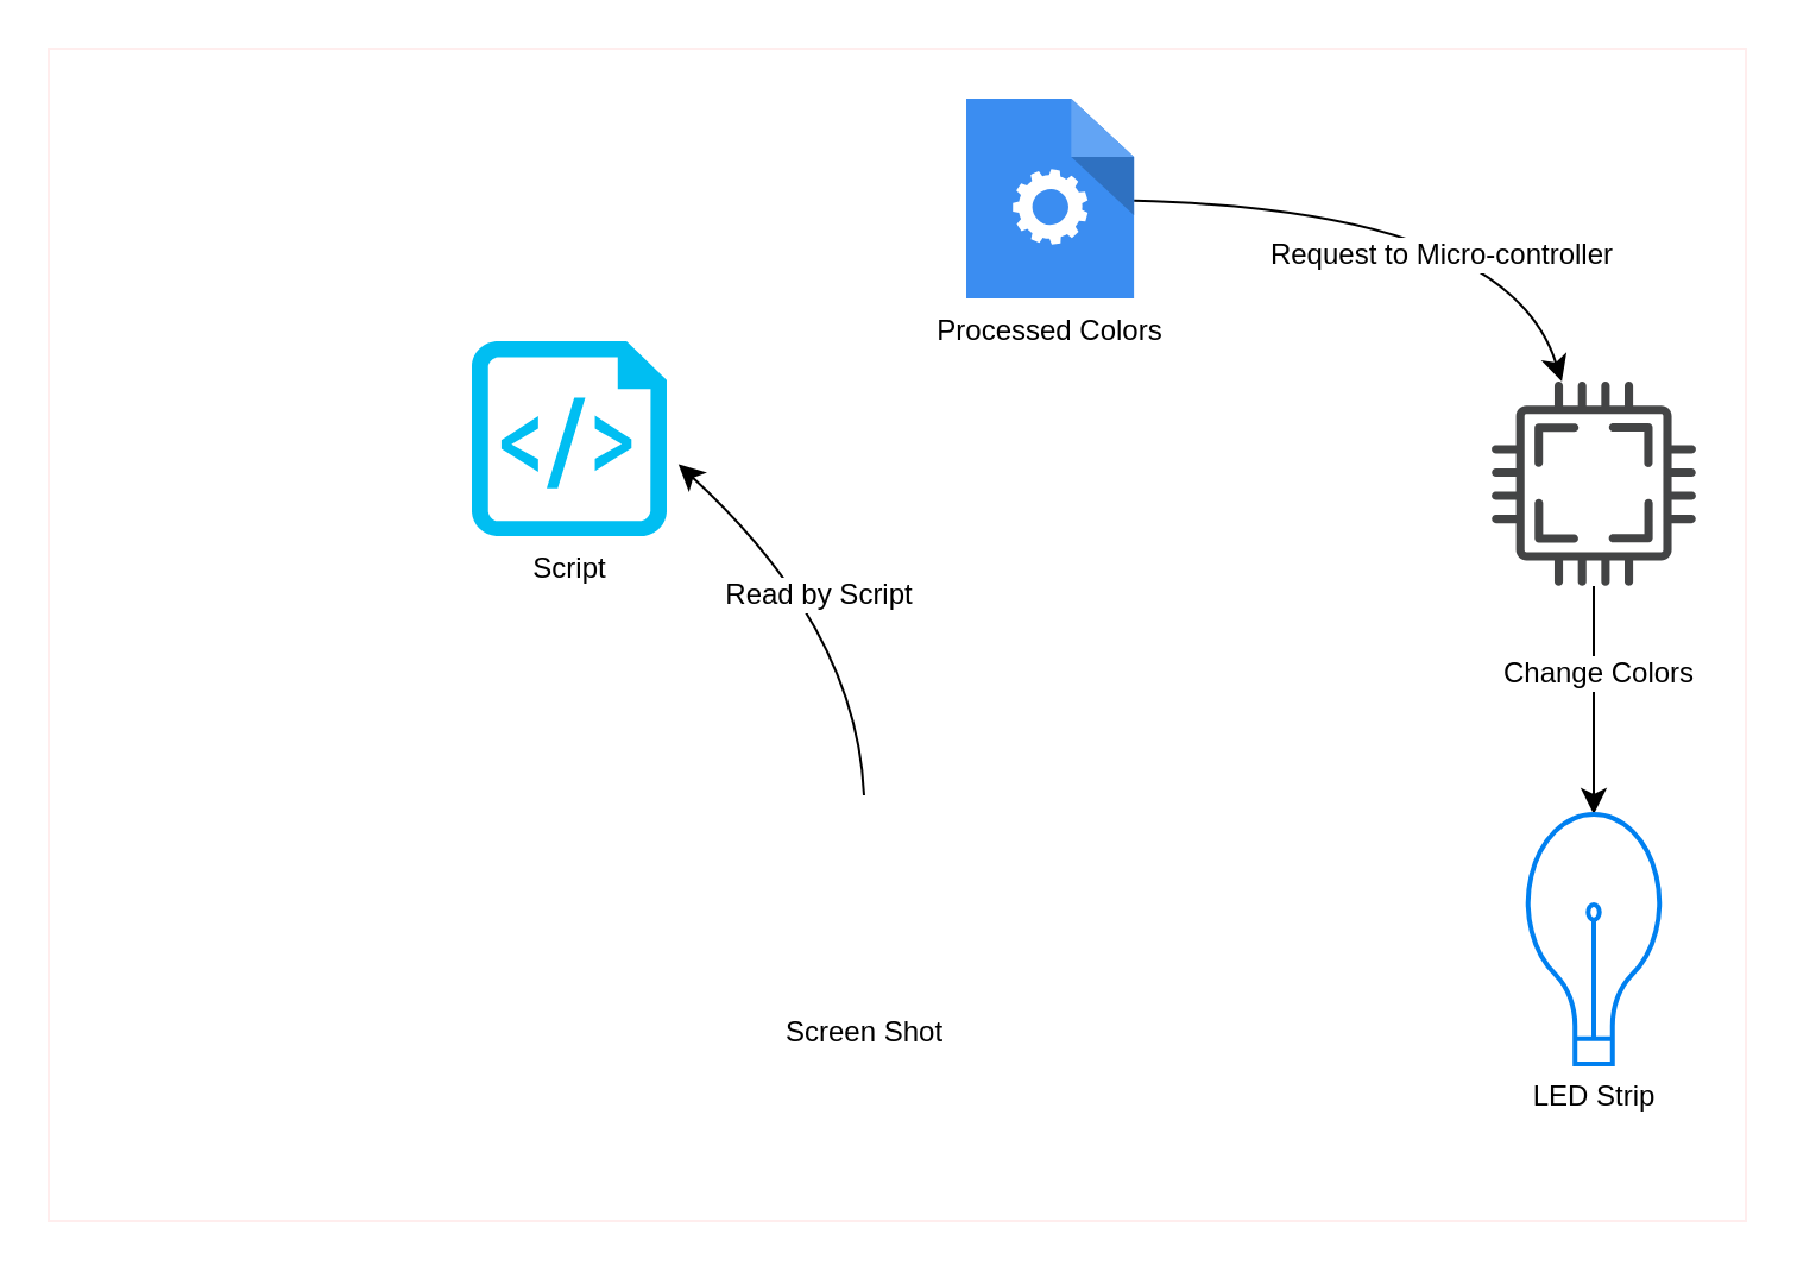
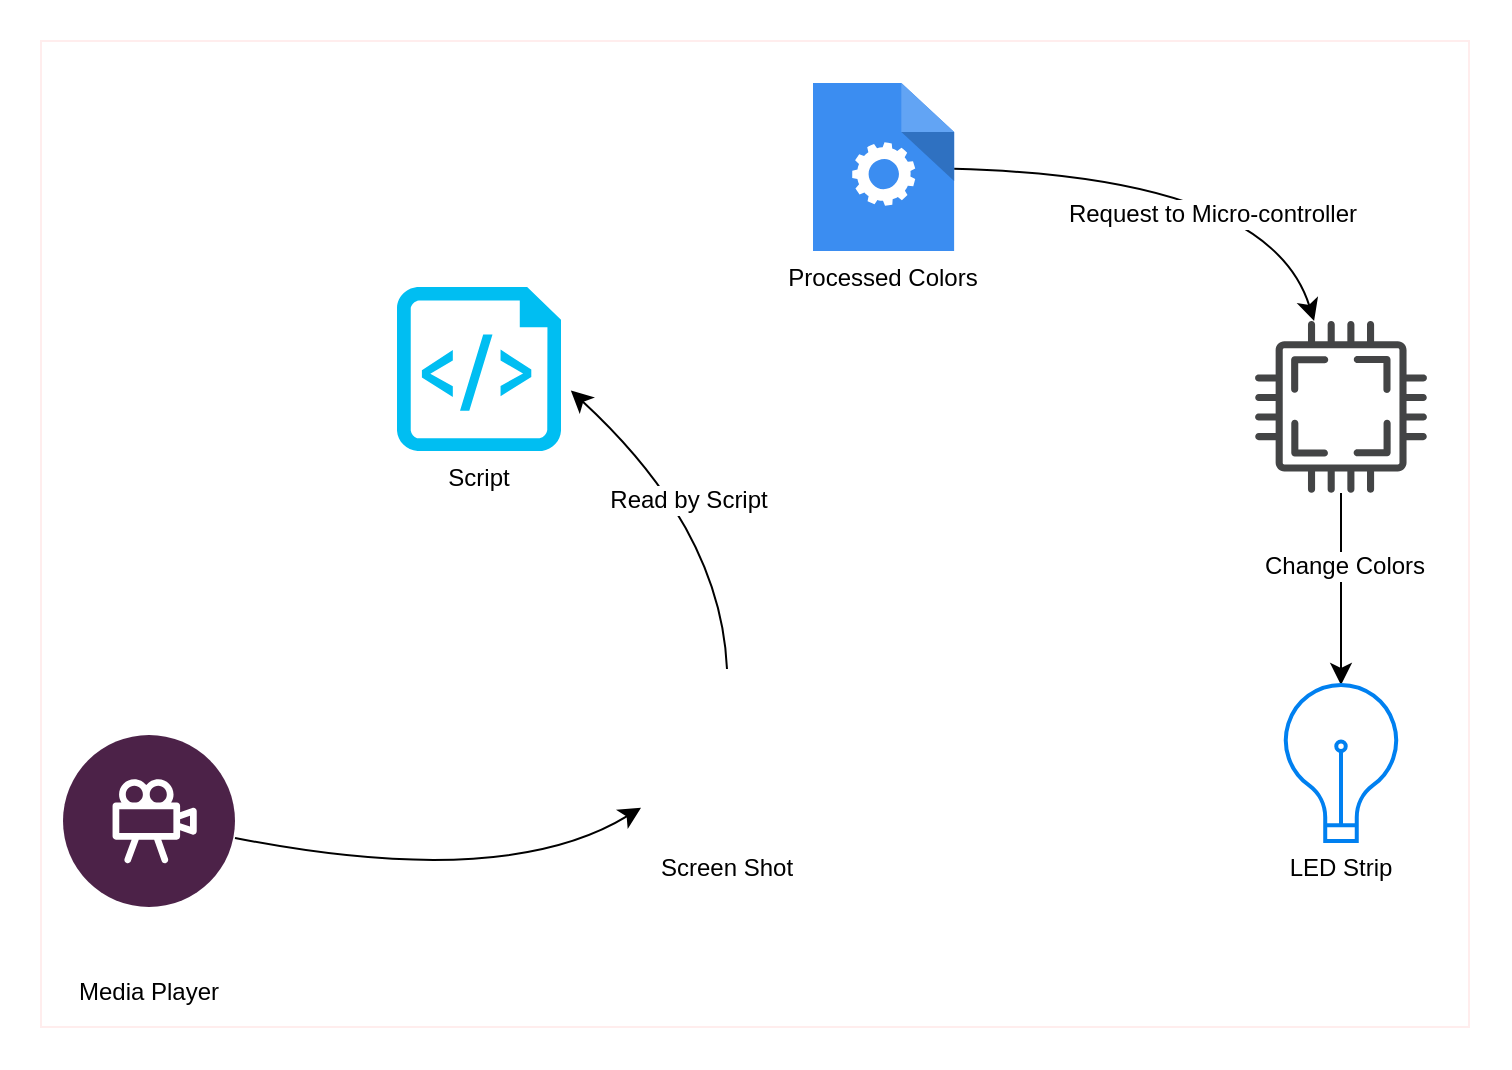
- <mxCell id="14" value="LED Strip" style="html=1;verticalLabelPosition=bottom;align=center;labelBackgroundColor=#ffffff;verticalAlign=top;strokeWidth=2;strokeColor=#0080F0;shadow=0;dashed=0;shape=mxgraph.ios7.icons.lightbulb;" parent="1" vertex="1"><mxGeometry x="640.06" y="342" width="59.88" height="105" as="geometry" /></mxCell>
+ <mxCell id="14" value="LED Strip" style="html=1;verticalLabelPosition=bottom;align=center;labelBackgroundColor=#ffffff;verticalAlign=top;strokeWidth=2;strokeColor=#0080F0;shadow=0;dashed=0;shape=mxgraph.ios7.icons.lightbulb;" parent="1" vertex="1"><mxGeometry x="640.06" y="342" width="59.88" height="78" as="geometry" /></mxCell>
+ <mxCell id="3" value="&lt;div&gt;&lt;span style=&quot;background-color: initial;&quot;&gt;Media Player&lt;/span&gt;&lt;br&gt;&lt;/div&gt;" style="verticalLabelPosition=bottom;aspect=fixed;html=1;shape=mxgraph.salesforce.media2;" parent="1" vertex="1"><mxGeometry x="31" y="367" width="86" height="86" as="geometry" /></mxCell>
+ <mxCell id="2" style="edgeStyle=none;curved=1;rounded=0;orthogonalLoop=1;jettySize=auto;html=1;fontSize=12;startSize=8;endSize=8;" parent="1" source="3" target="4" edge="1"><mxGeometry relative="1" as="geometry"><Array as="points"><mxPoint x="252" y="445" /></Array></mxGeometry></mxCell>
